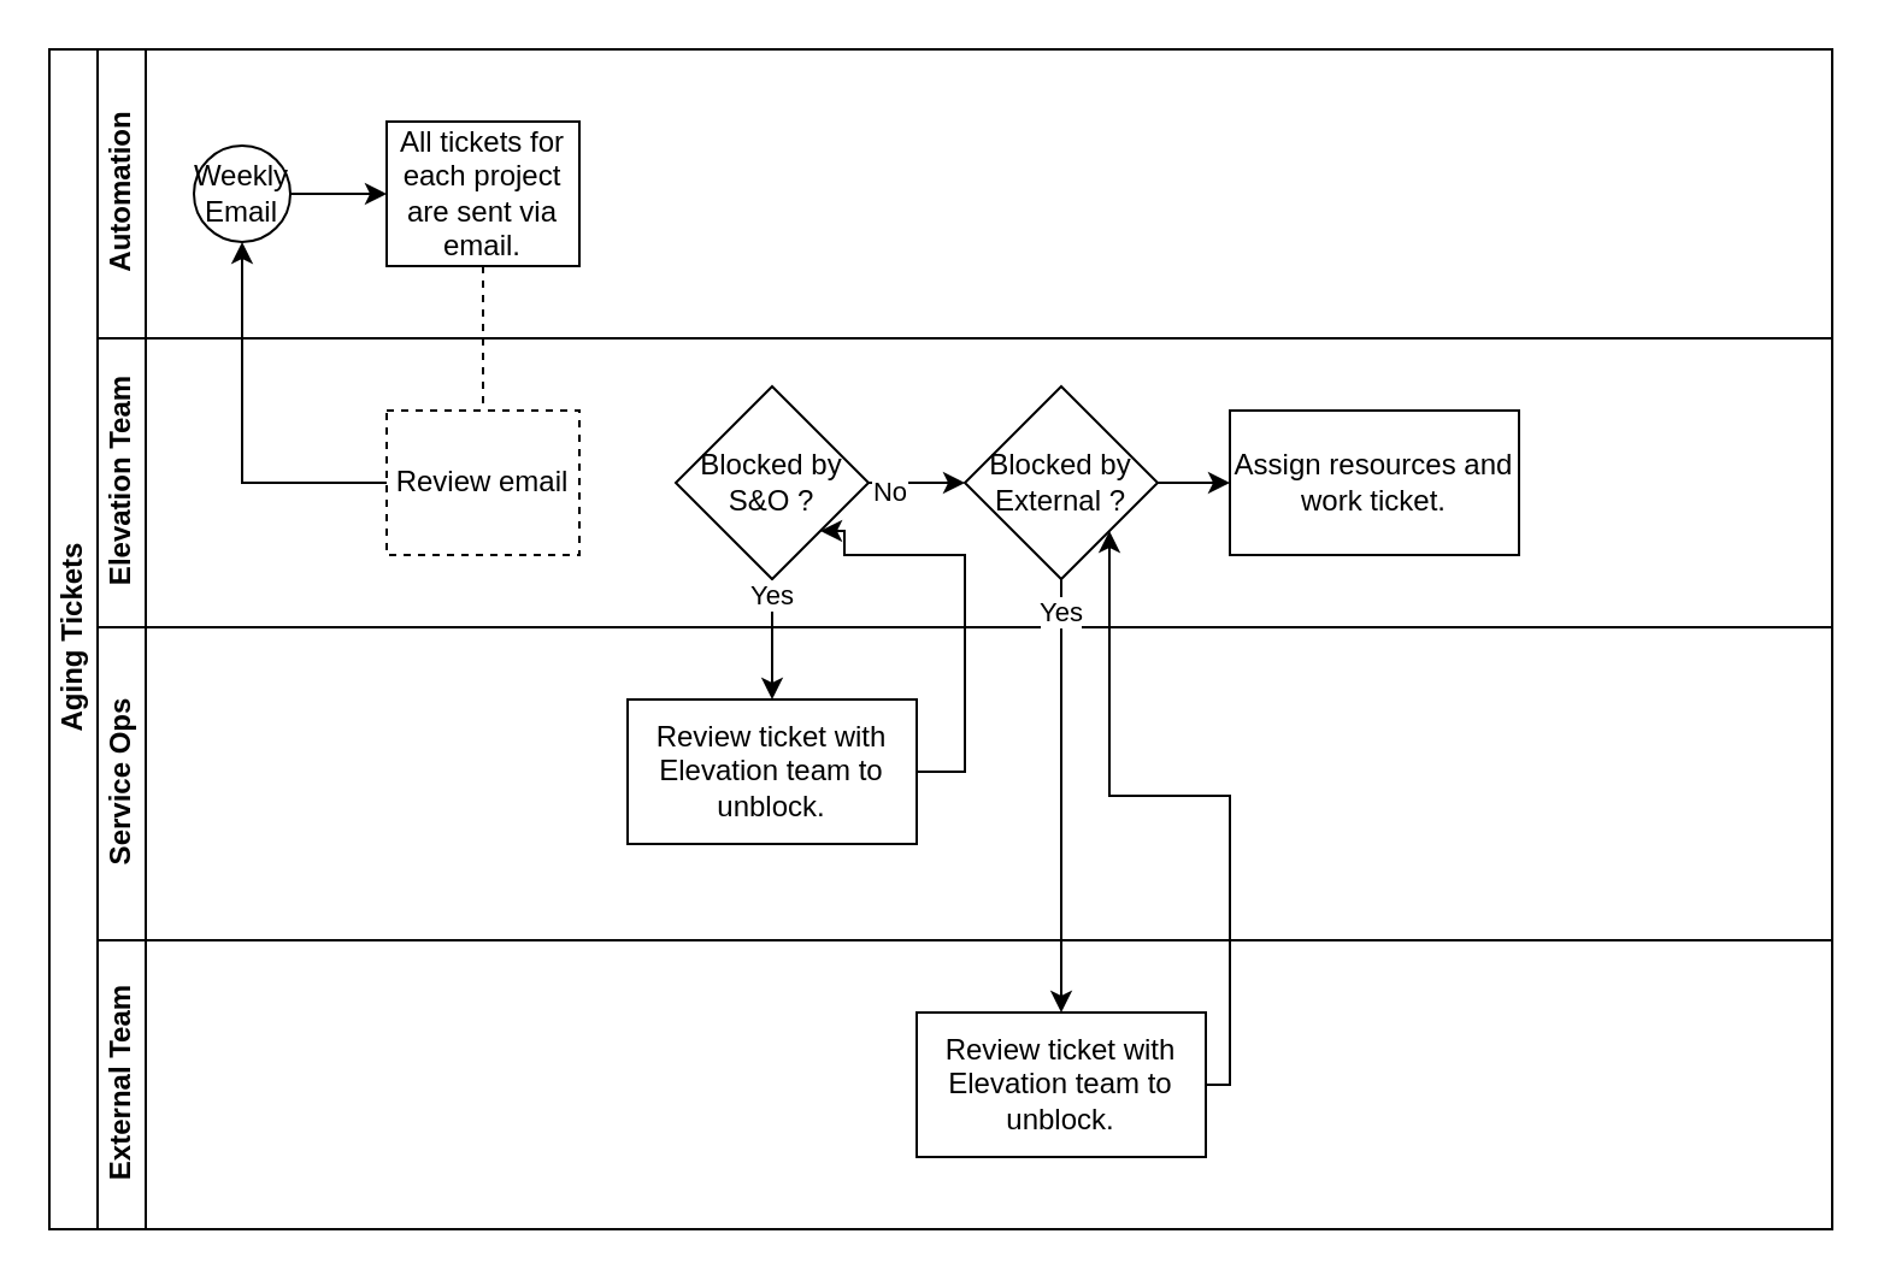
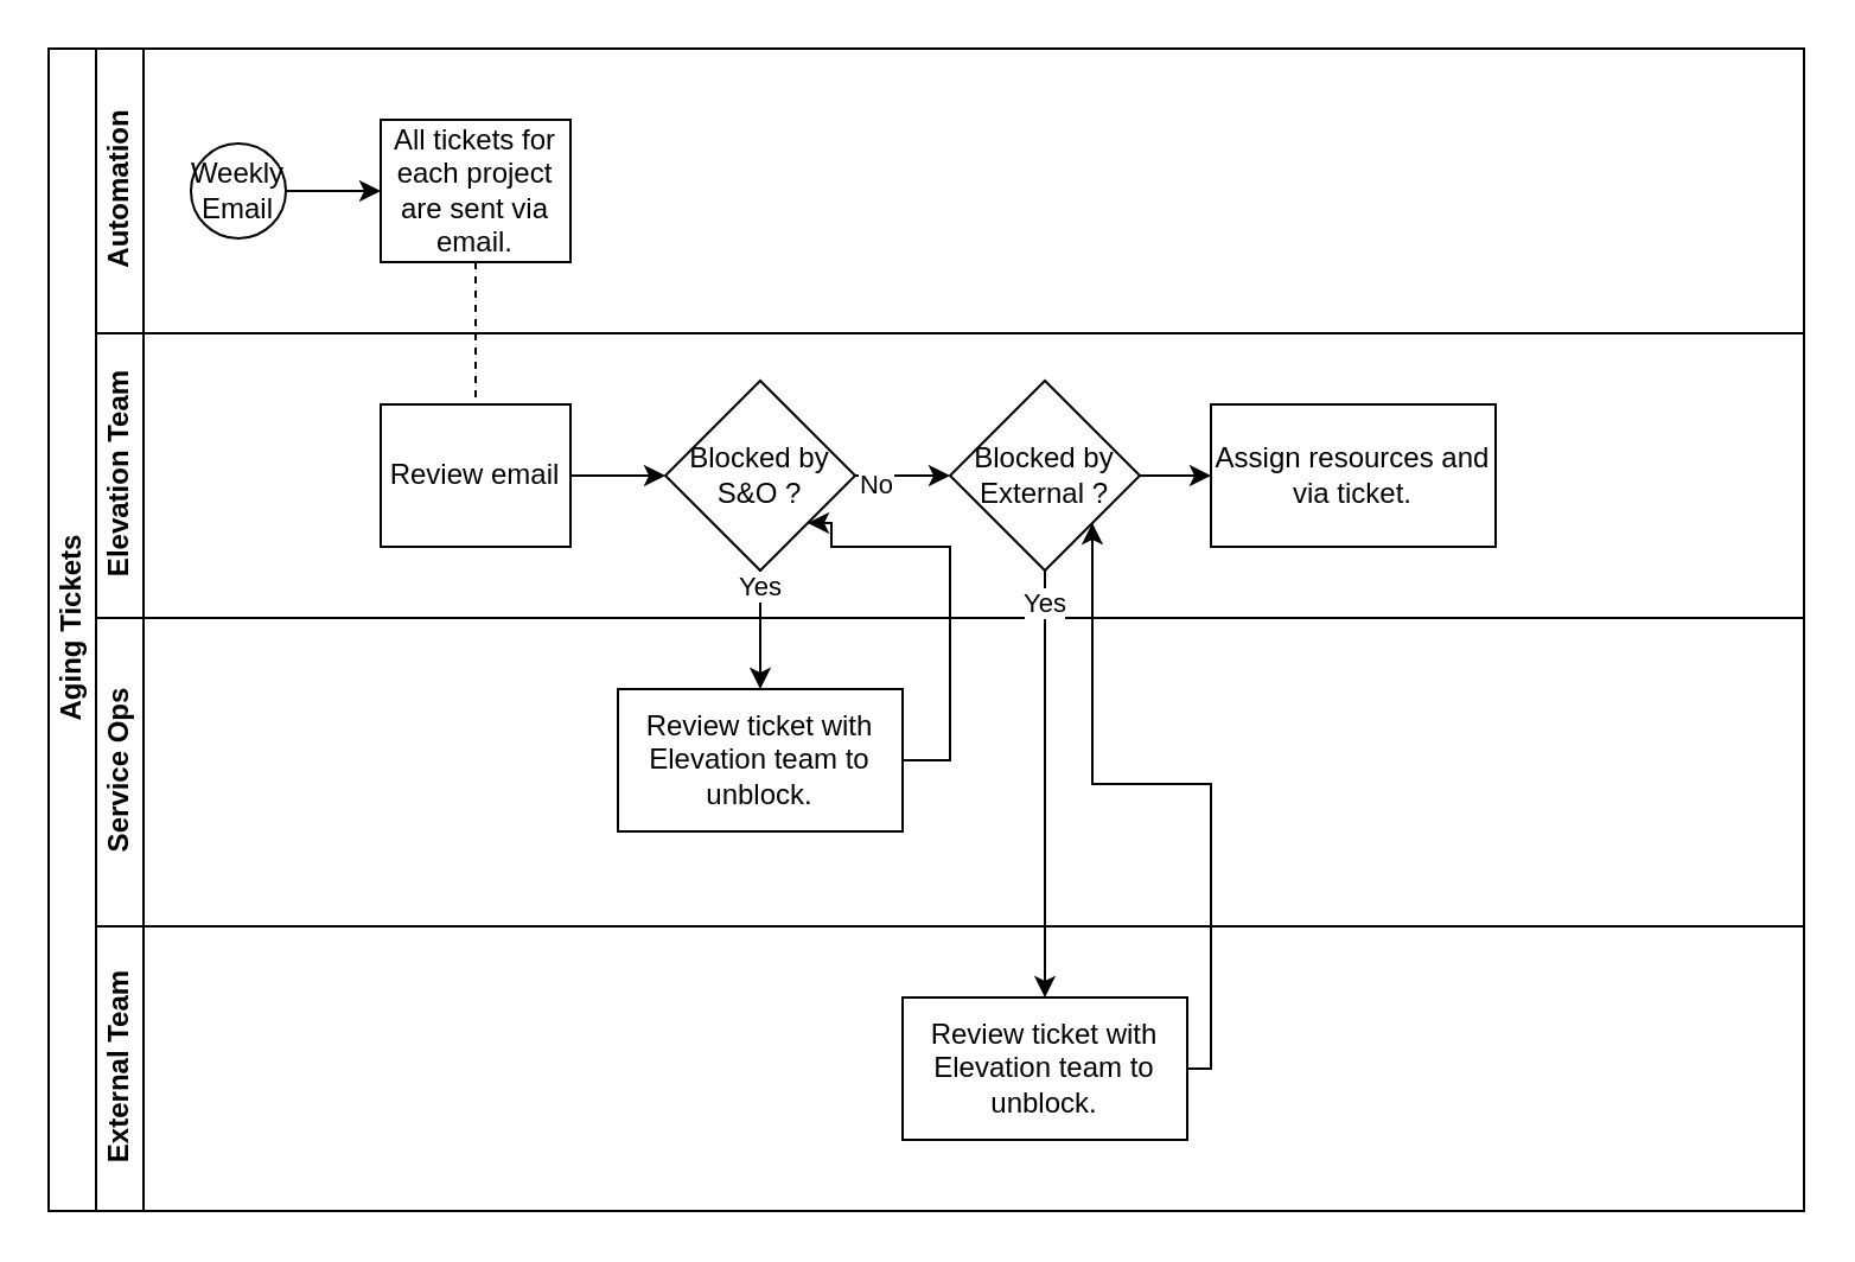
- <mxCell id="9" value="" style="edgeStyle=orthogonalEdgeStyle;rounded=0;orthogonalLoop=1;jettySize=auto;html=1;endArrow=classic;endFill=1;" parent="8" source="10" target="6" edge="1"><mxGeometry relative="1" as="geometry" /></mxCell>
+ <mxCell id="9" value="" style="edgeStyle=orthogonalEdgeStyle;rounded=0;orthogonalLoop=1;jettySize=auto;html=1;endArrow=classic;endFill=1;" parent="8" source="10" target="13" edge="1"><mxGeometry relative="1" as="geometry" /></mxCell>
- <mxCell id="10" value="Review email" style="rounded=0;whiteSpace=wrap;html=1;fontFamily=Helvetica;fontSize=12;fontColor=#000000;align=center;dashed=1;" parent="8" vertex="1"><mxGeometry x="120" y="30" width="80" height="60" as="geometry" /></mxCell>
+ <mxCell id="10" value="Review email" style="rounded=0;whiteSpace=wrap;html=1;fontFamily=Helvetica;fontSize=12;fontColor=#000000;align=center;" parent="8" vertex="1"><mxGeometry x="120" y="30" width="80" height="60" as="geometry" /></mxCell>
- <mxCell id="16" value="Assign resources and work ticket." style="whiteSpace=wrap;html=1;fontColor=#000000;" vertex="1" parent="8"><mxGeometry x="470" y="30" width="120" height="60" as="geometry" /></mxCell>
+ <mxCell id="16" value="Assign resources and via ticket." style="whiteSpace=wrap;html=1;fontColor=#000000;" vertex="1" parent="8"><mxGeometry x="470" y="30" width="120" height="60" as="geometry" /></mxCell>
